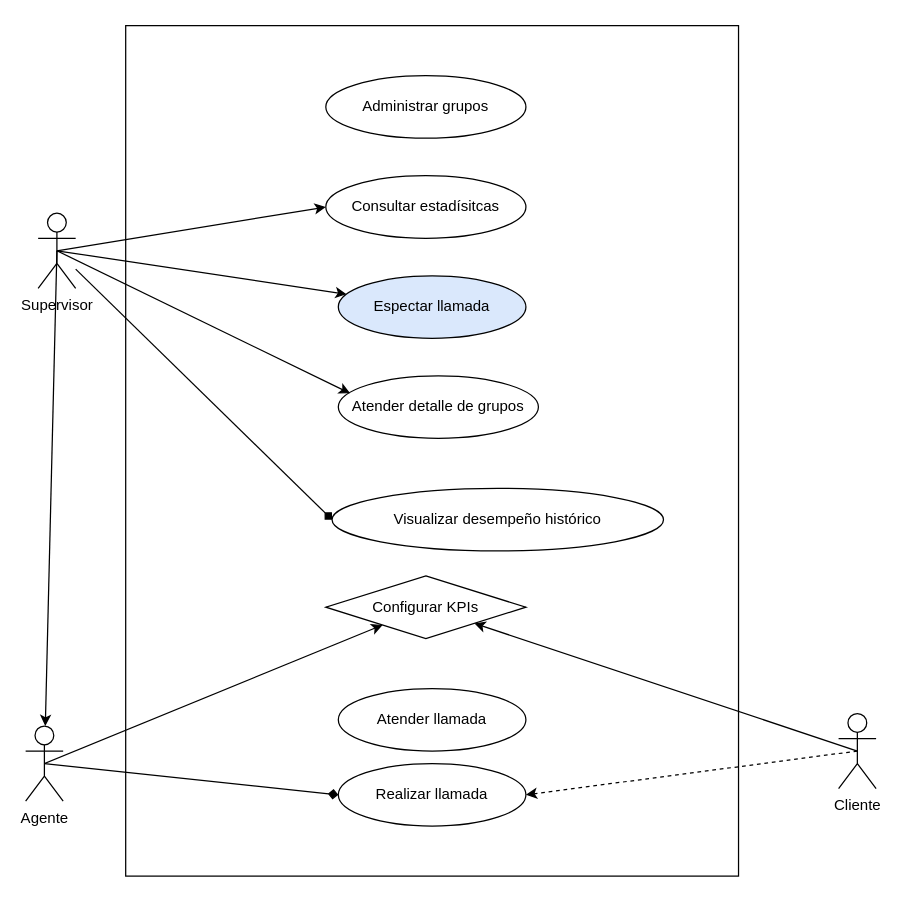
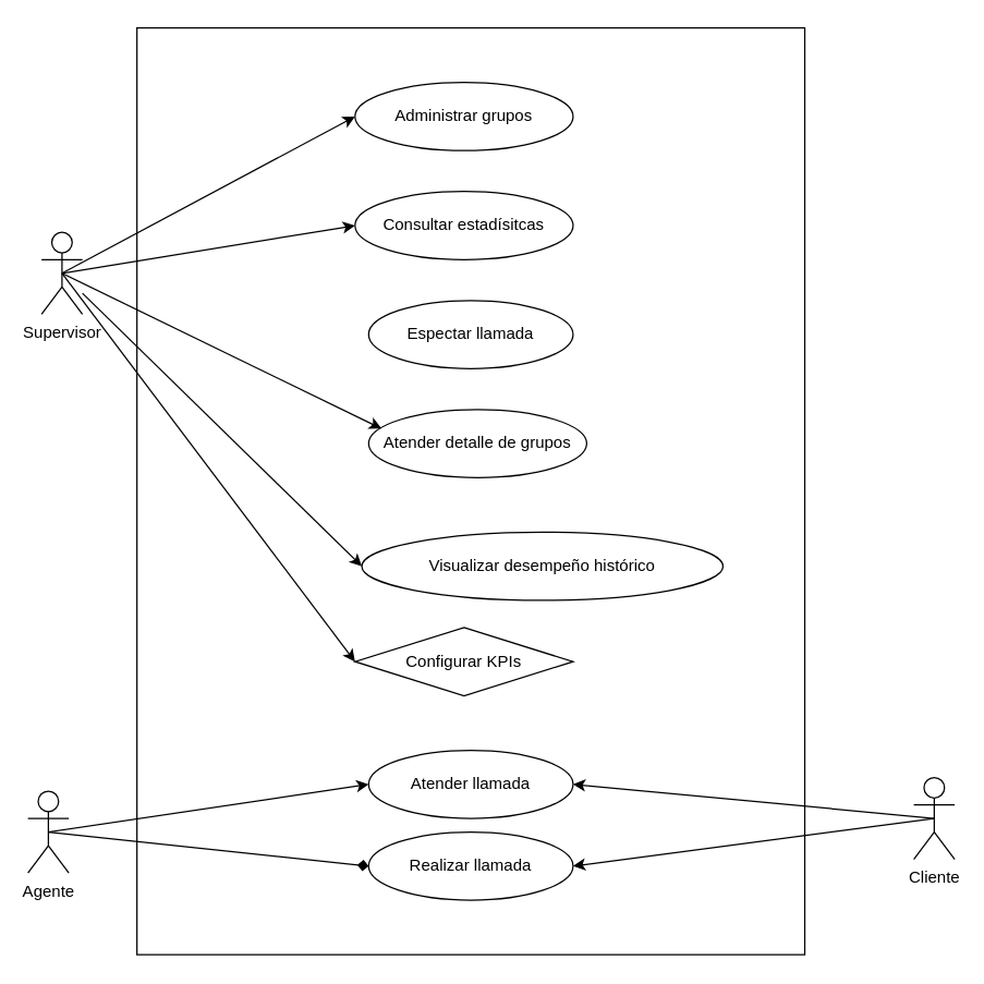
- <mxCell id="9" style="edgeStyle=none;html=1;exitX=0.5;exitY=0.5;exitDx=0;exitDy=0;exitPerimeter=0;" edge="1" parent="1" source="10" target="20"><mxGeometry relative="1" as="geometry" /></mxCell>
+ <mxCell id="9" style="edgeStyle=none;html=1;exitX=0.5;exitY=0.5;exitDx=0;exitDy=0;exitPerimeter=0;entryX=0;entryY=0.5;entryDx=0;entryDy=0;" edge="1" parent="1" source="10" target="22"><mxGeometry relative="1" as="geometry" /></mxCell>
- <mxCell id="20" value="Espectar llamada" style="ellipse;whiteSpace=wrap;html=1;fillColor=#dae8fc;" vertex="1" parent="1"><mxGeometry x="270" y="220" width="150" height="50" as="geometry" /></mxCell>
+ <mxCell id="20" value="Espectar llamada" style="ellipse;whiteSpace=wrap;html=1;" vertex="1" parent="1"><mxGeometry x="270" y="220" width="150" height="50" as="geometry" /></mxCell>
- <mxCell id="6" style="edgeStyle=none;html=1;exitX=0.5;exitY=0.5;exitDx=0;exitDy=0;exitPerimeter=0;" edge="1" parent="1" source="10" target="5"><mxGeometry relative="1" as="geometry" /></mxCell>
+ <mxCell id="6" style="edgeStyle=none;html=1;exitX=0.5;exitY=0.5;exitDx=0;exitDy=0;exitPerimeter=0;entryX=0;entryY=0.5;entryDx=0;entryDy=0;" edge="1" parent="1" source="10" target="16"><mxGeometry relative="1" as="geometry" /></mxCell>
- <mxCell id="8" style="edgeStyle=none;html=1;entryX=0;entryY=0.5;entryDx=0;entryDy=0;endArrow=diamond;" edge="1" parent="1" source="10" target="21"><mxGeometry relative="1" as="geometry" /></mxCell>
+ <mxCell id="8" style="edgeStyle=none;html=1;entryX=0;entryY=0.5;entryDx=0;entryDy=0;" edge="1" parent="1" source="10" target="21"><mxGeometry relative="1" as="geometry" /></mxCell>
- <mxCell id="12" style="edgeStyle=none;html=1;exitX=0.5;exitY=0.5;exitDx=0;exitDy=0;exitPerimeter=0;" edge="1" parent="1" source="13" target="22"><mxGeometry relative="1" as="geometry" /></mxCell>
+ <mxCell id="12" style="edgeStyle=none;html=1;exitX=0.5;exitY=0.5;exitDx=0;exitDy=0;exitPerimeter=0;entryX=1;entryY=0.5;entryDx=0;entryDy=0;" edge="1" parent="1" source="13" target="15"><mxGeometry relative="1" as="geometry" /></mxCell>
- <mxCell id="4" style="edgeStyle=none;html=1;exitX=0.5;exitY=0.5;exitDx=0;exitDy=0;exitPerimeter=0;" edge="1" parent="1" source="5" target="22"><mxGeometry relative="1" as="geometry" /></mxCell>
+ <mxCell id="4" style="edgeStyle=none;html=1;exitX=0.5;exitY=0.5;exitDx=0;exitDy=0;exitPerimeter=0;entryX=0;entryY=0.5;entryDx=0;entryDy=0;" edge="1" parent="1" source="5" target="15"><mxGeometry relative="1" as="geometry" /></mxCell>
- <mxCell id="11" style="edgeStyle=none;html=1;exitX=0.5;exitY=0.5;exitDx=0;exitDy=0;exitPerimeter=0;entryX=1;entryY=0.5;entryDx=0;entryDy=0;dashed=1;" edge="1" parent="1" source="13" target="14"><mxGeometry relative="1" as="geometry" /></mxCell>
+ <mxCell id="11" style="edgeStyle=none;html=1;exitX=0.5;exitY=0.5;exitDx=0;exitDy=0;exitPerimeter=0;entryX=1;entryY=0.5;entryDx=0;entryDy=0;" edge="1" parent="1" source="13" target="14"><mxGeometry relative="1" as="geometry" /></mxCell>
